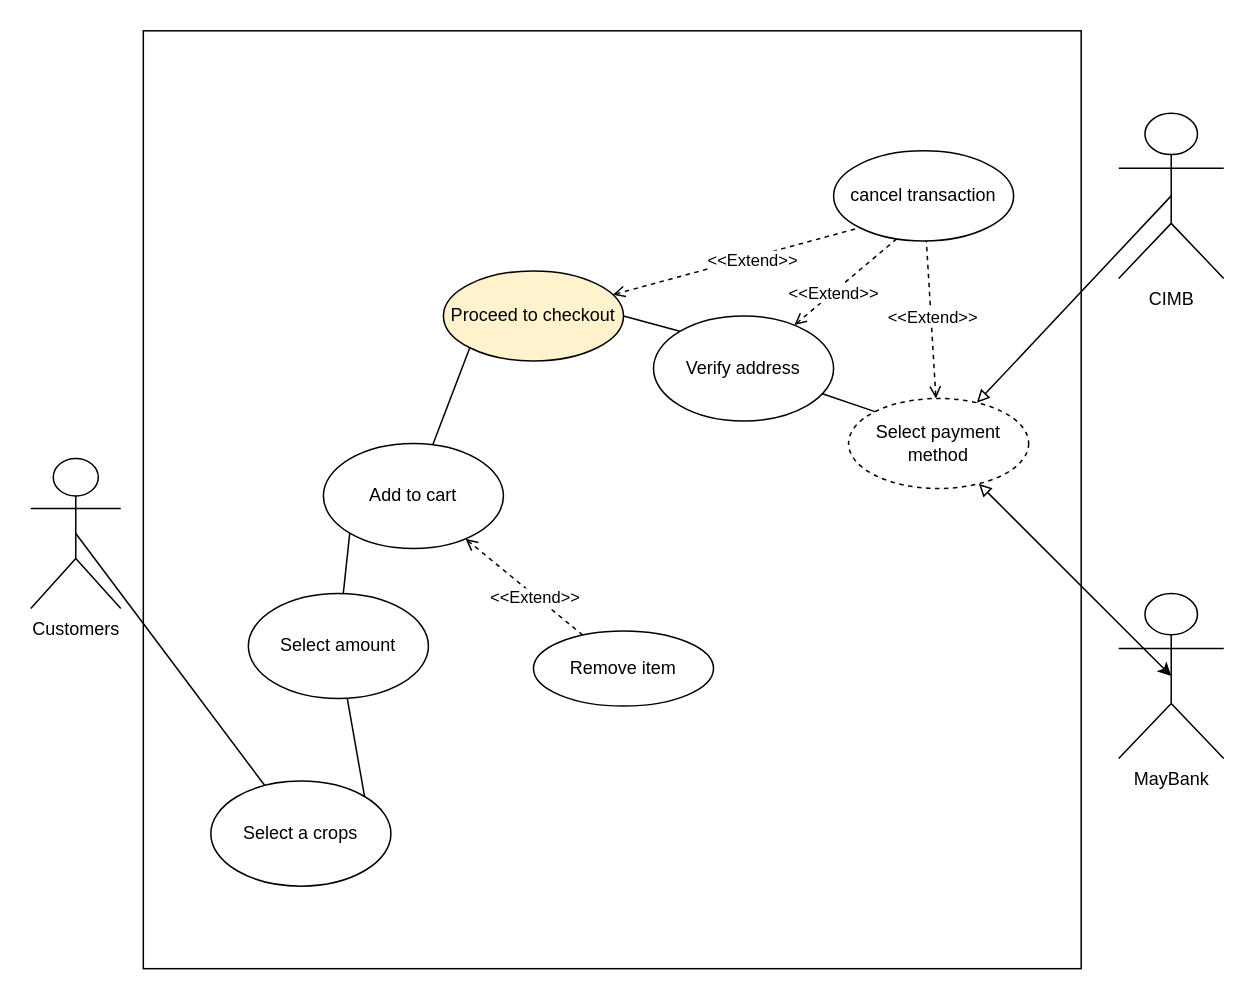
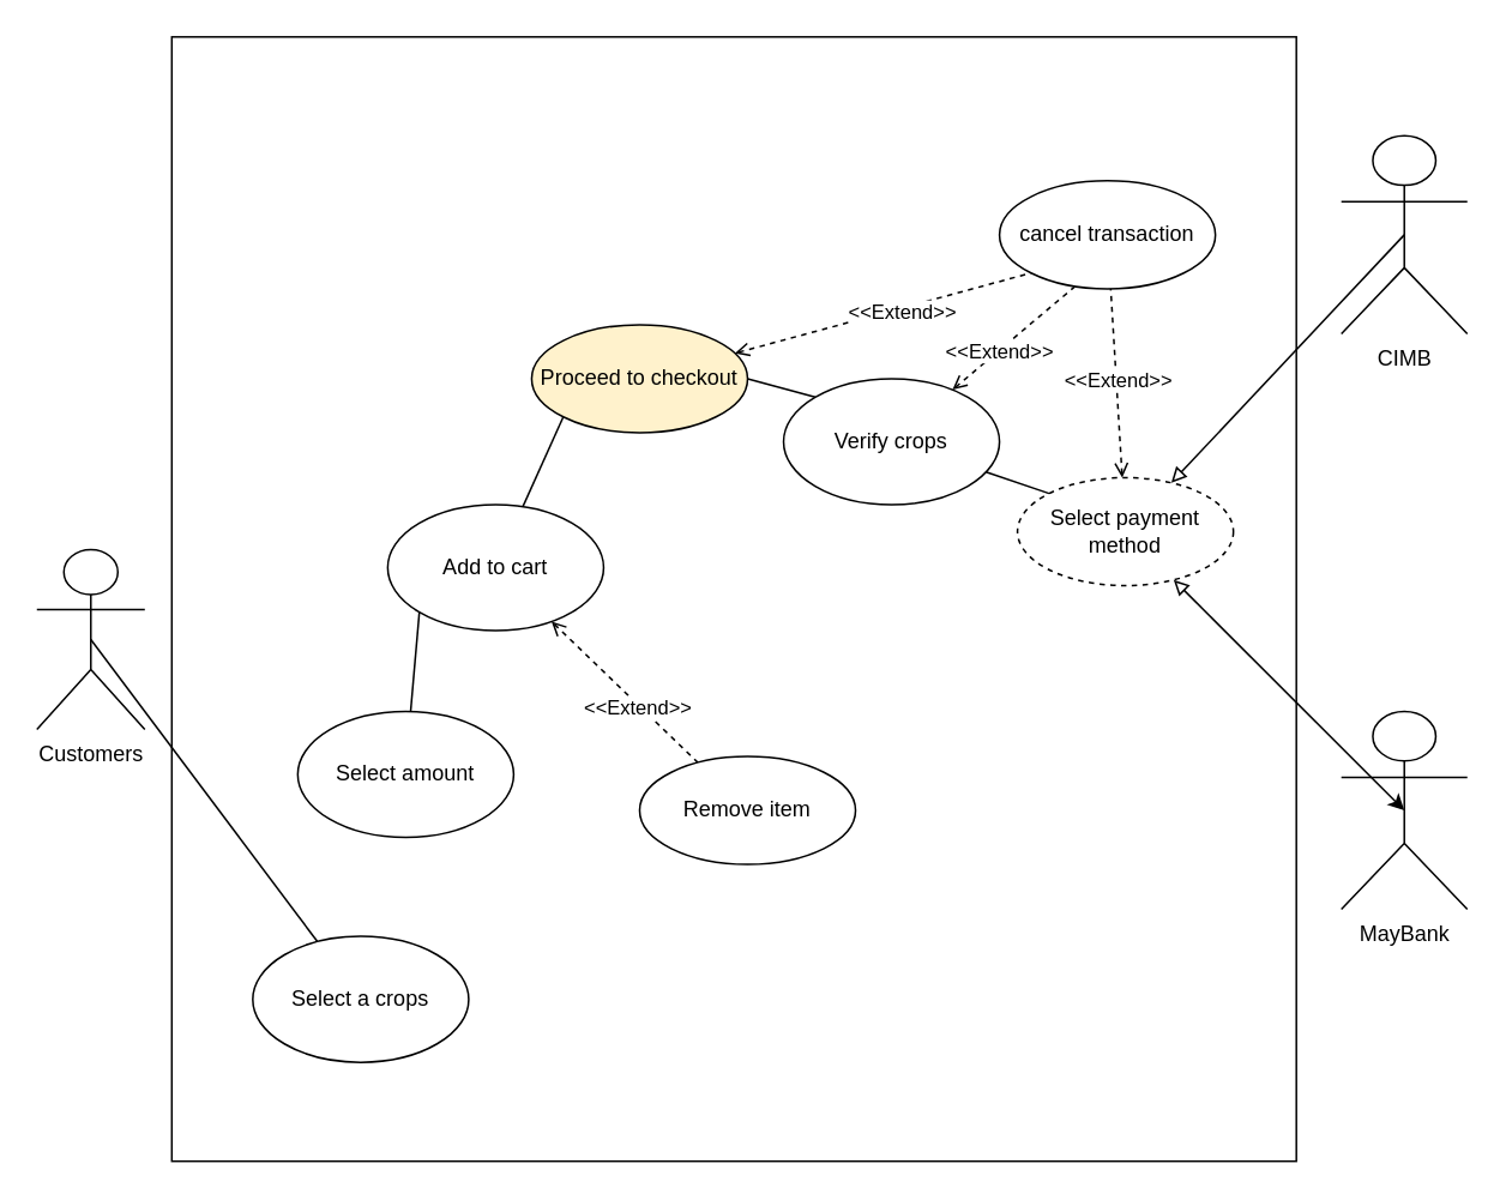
- <mxCell id="27" value="Verify address" style="ellipse;whiteSpace=wrap;html=1;" vertex="1" parent="1"><mxGeometry x="435" y="210" width="120" height="70" as="geometry" /></mxCell>
+ <mxCell id="27" value="Verify crops" style="ellipse;whiteSpace=wrap;html=1;" vertex="1" parent="1"><mxGeometry x="435" y="210" width="120" height="70" as="geometry" /></mxCell>
- <mxCell id="9" value="Add to cart" style="ellipse;whiteSpace=wrap;html=1;" vertex="1" parent="1"><mxGeometry x="215" y="295" width="120" height="70" as="geometry" /></mxCell>
+ <mxCell id="9" value="Add to cart" style="ellipse;whiteSpace=wrap;html=1;" vertex="1" parent="1"><mxGeometry x="215" y="280" width="120" height="70" as="geometry" /></mxCell>
- <mxCell id="11" value="Remove item" style="ellipse;whiteSpace=wrap;html=1;" vertex="1" parent="1"><mxGeometry x="355" y="420" width="120" height="50" as="geometry" /></mxCell>
+ <mxCell id="11" value="Remove item" style="ellipse;whiteSpace=wrap;html=1;" vertex="1" parent="1"><mxGeometry x="355" y="420" width="120" height="60" as="geometry" /></mxCell>
- <mxCell id="10" style="rounded=0;orthogonalLoop=1;jettySize=auto;html=1;exitX=1;exitY=0;exitDx=0;exitDy=0;endArrow=none;endFill=0;" edge="1" parent="1" source="5" target="25"><mxGeometry relative="1" as="geometry" /></mxCell>
